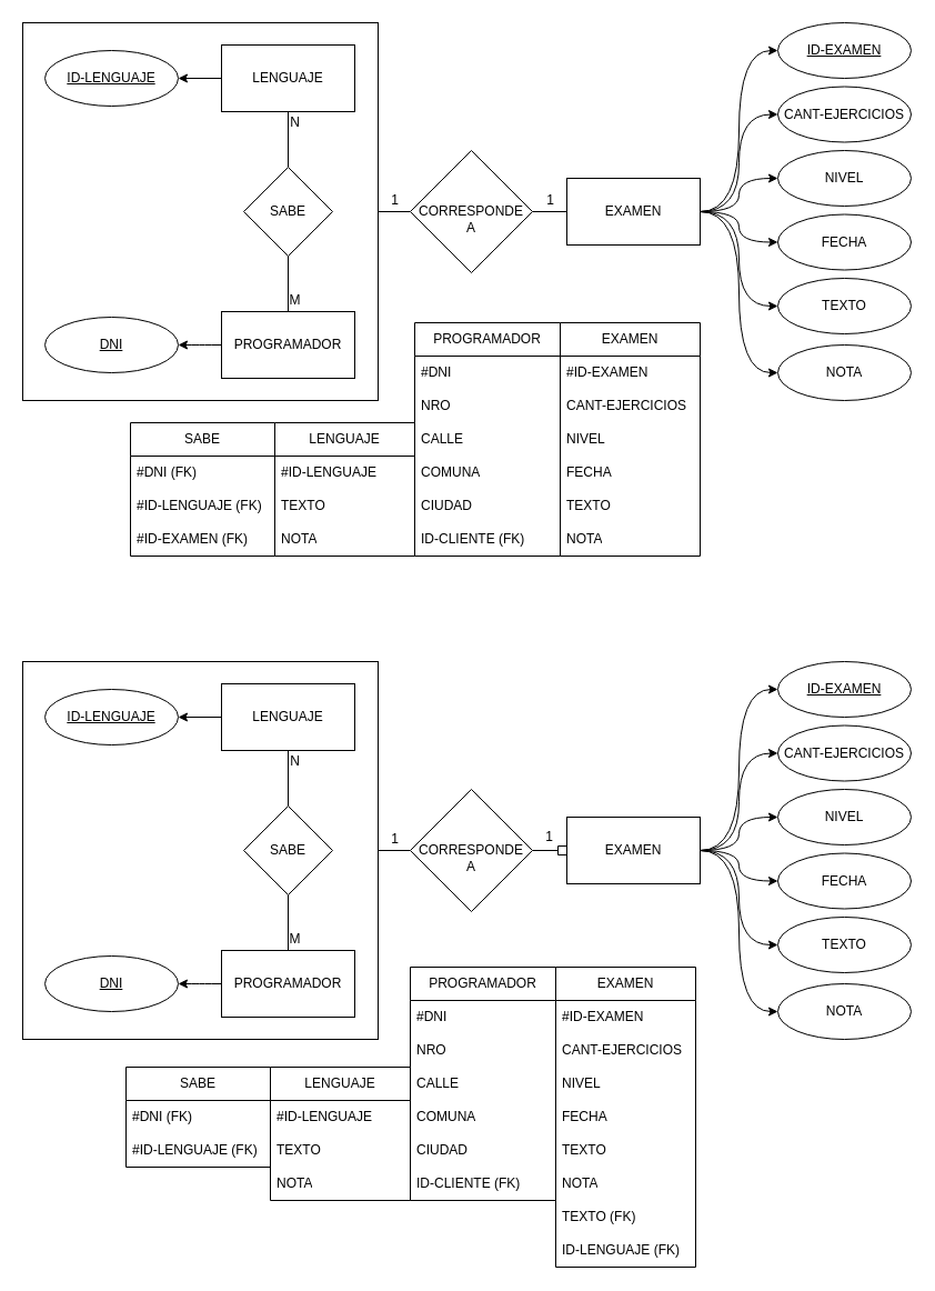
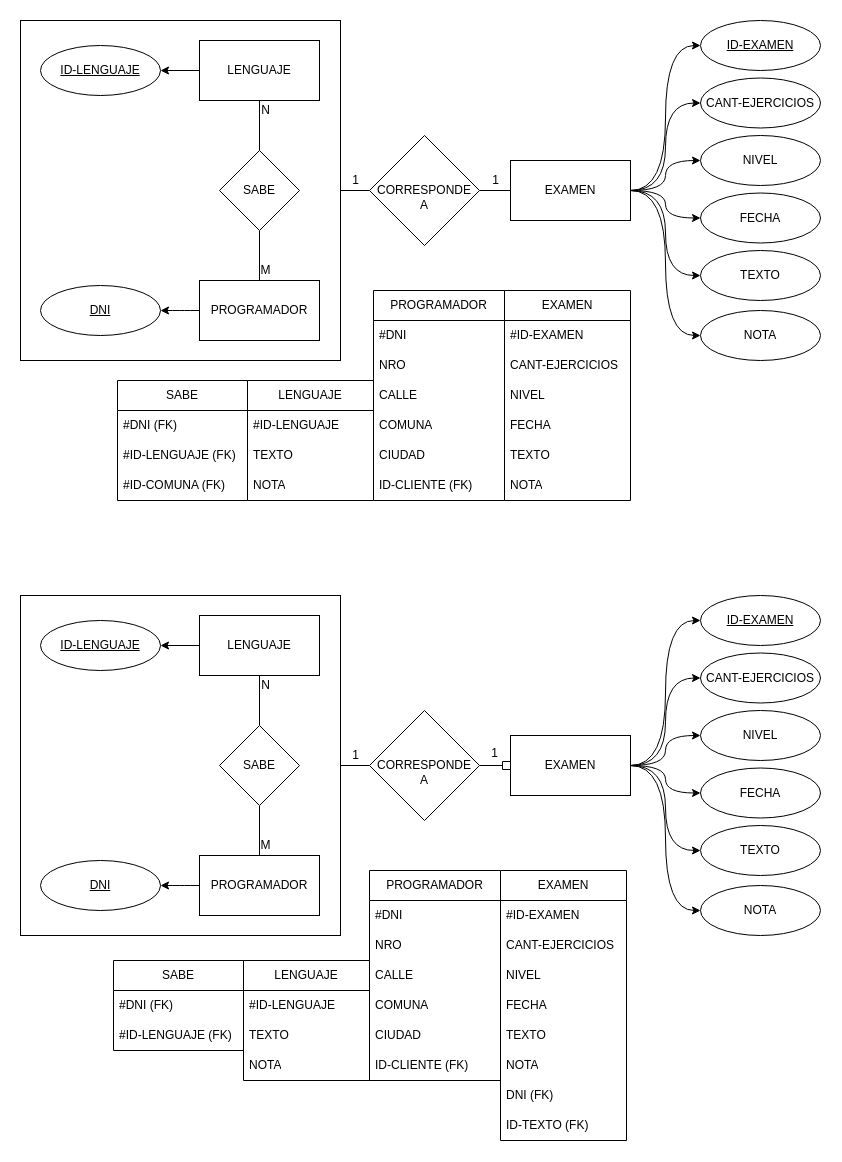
- <mxCell id="27" value="#ID-EXAMEN (FK)" style="text;strokeColor=none;fillColor=none;align=left;verticalAlign=middle;spacingLeft=4;spacingRight=4;overflow=hidden;points=[[0,0.5],[1,0.5]];portConstraint=eastwest;rotatable=0;whiteSpace=wrap;html=1;" vertex="1" parent="24"><mxGeometry y="90" width="130" height="30" as="geometry" /></mxCell>
+ <mxCell id="27" value="#ID-COMUNA (FK)" style="text;strokeColor=none;fillColor=none;align=left;verticalAlign=middle;spacingLeft=4;spacingRight=4;overflow=hidden;points=[[0,0.5],[1,0.5]];portConstraint=eastwest;rotatable=0;whiteSpace=wrap;html=1;" vertex="1" parent="24"><mxGeometry y="90" width="130" height="30" as="geometry" /></mxCell>
- <mxCell id="93" value="TEXTO (FK)" style="text;strokeColor=none;fillColor=none;align=left;verticalAlign=middle;spacingLeft=4;spacingRight=4;overflow=hidden;points=[[0,0.5],[1,0.5]];portConstraint=eastwest;rotatable=0;whiteSpace=wrap;html=1;" vertex="1" parent="86"><mxGeometry y="210" width="126" height="30" as="geometry" /></mxCell>
+ <mxCell id="93" value="DNI (FK)" style="text;strokeColor=none;fillColor=none;align=left;verticalAlign=middle;spacingLeft=4;spacingRight=4;overflow=hidden;points=[[0,0.5],[1,0.5]];portConstraint=eastwest;rotatable=0;whiteSpace=wrap;html=1;" vertex="1" parent="86"><mxGeometry y="210" width="126" height="30" as="geometry" /></mxCell>
- <mxCell id="94" value="ID-LENGUAJE (FK)" style="text;strokeColor=none;fillColor=none;align=left;verticalAlign=middle;spacingLeft=4;spacingRight=4;overflow=hidden;points=[[0,0.5],[1,0.5]];portConstraint=eastwest;rotatable=0;whiteSpace=wrap;html=1;" vertex="1" parent="86"><mxGeometry y="240" width="126" height="30" as="geometry" /></mxCell>
+ <mxCell id="94" value="ID-TEXTO (FK)" style="text;strokeColor=none;fillColor=none;align=left;verticalAlign=middle;spacingLeft=4;spacingRight=4;overflow=hidden;points=[[0,0.5],[1,0.5]];portConstraint=eastwest;rotatable=0;whiteSpace=wrap;html=1;" vertex="1" parent="86"><mxGeometry y="240" width="126" height="30" as="geometry" /></mxCell>
